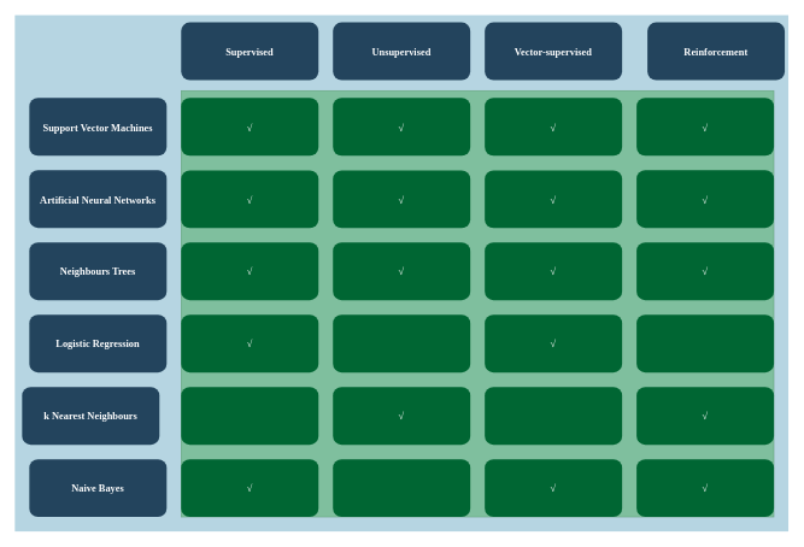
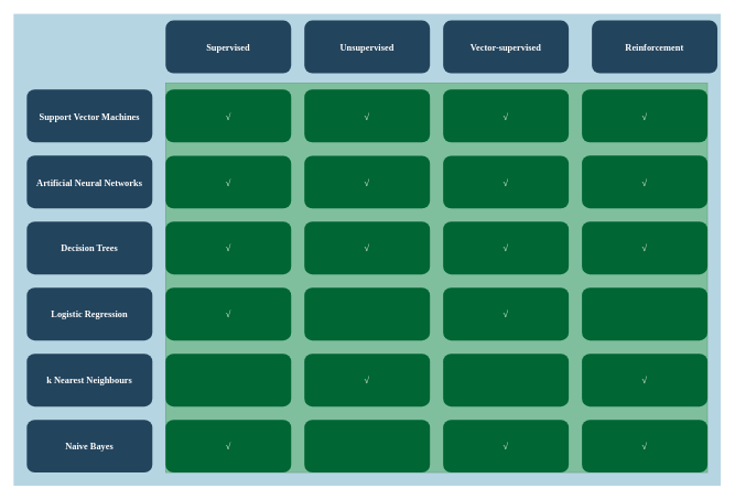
- <mxCell id="9" value="Neighbours Trees" style="rounded=1;fillColor=#23445D;gradientColor=none;strokeColor=none;fontColor=#FFFFFF;fontStyle=1;fontFamily=Tahoma;fontSize=14" vertex="1" parent="1"><mxGeometry x="40" y="335" width="190" height="80" as="geometry" /></mxCell>
+ <mxCell id="9" value="Decision Trees" style="rounded=1;fillColor=#23445D;gradientColor=none;strokeColor=none;fontColor=#FFFFFF;fontStyle=1;fontFamily=Tahoma;fontSize=14" vertex="1" parent="1"><mxGeometry x="40" y="335" width="190" height="80" as="geometry" /></mxCell>
- <mxCell id="11" value="k Nearest Neighbours" style="rounded=1;fillColor=#23445D;gradientColor=none;strokeColor=none;fontColor=#FFFFFF;fontStyle=1;fontFamily=Tahoma;fontSize=14" vertex="1" parent="1"><mxGeometry x="30" y="535" width="190" height="80" as="geometry" /></mxCell>
+ <mxCell id="11" value="k Nearest Neighbours" style="rounded=1;fillColor=#23445D;gradientColor=none;strokeColor=none;fontColor=#FFFFFF;fontStyle=1;fontFamily=Tahoma;fontSize=14" vertex="1" parent="1"><mxGeometry x="40" y="535" width="190" height="80" as="geometry" /></mxCell>
